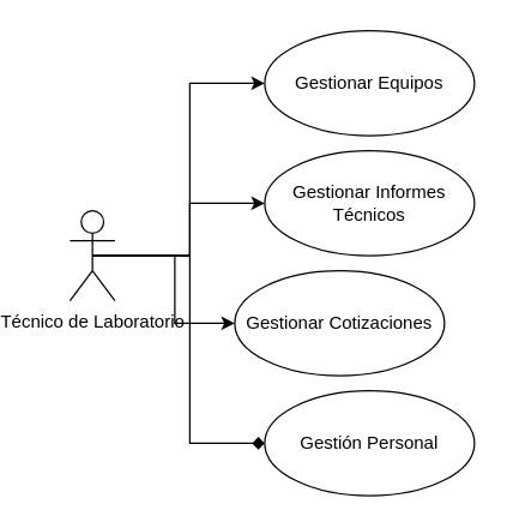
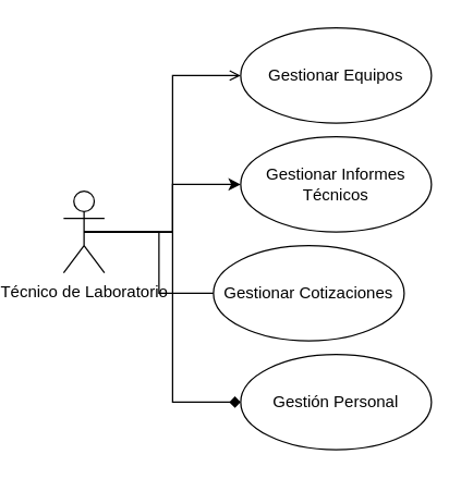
- <mxCell id="2" style="edgeStyle=orthogonalEdgeStyle;rounded=0;orthogonalLoop=1;jettySize=auto;html=1;exitX=0.5;exitY=0.5;exitDx=0;exitDy=0;exitPerimeter=0;entryX=0;entryY=0.5;entryDx=0;entryDy=0;" edge="1" parent="1" source="6" target="7"><mxGeometry relative="1" as="geometry" /></mxCell>
+ <mxCell id="2" style="edgeStyle=orthogonalEdgeStyle;rounded=0;orthogonalLoop=1;jettySize=auto;html=1;exitX=0.5;exitY=0.5;exitDx=0;exitDy=0;exitPerimeter=0;entryX=0;entryY=0.5;entryDx=0;entryDy=0;endArrow=open;" edge="1" parent="1" source="6" target="7"><mxGeometry relative="1" as="geometry" /></mxCell>
- <mxCell id="4" style="edgeStyle=orthogonalEdgeStyle;rounded=0;orthogonalLoop=1;jettySize=auto;html=1;exitX=0.5;exitY=0.5;exitDx=0;exitDy=0;exitPerimeter=0;" edge="1" parent="1" source="6" target="9"><mxGeometry relative="1" as="geometry" /></mxCell>
+ <mxCell id="4" style="edgeStyle=orthogonalEdgeStyle;rounded=0;orthogonalLoop=1;jettySize=auto;html=1;exitX=0.5;exitY=0.5;exitDx=0;exitDy=0;exitPerimeter=0;endArrow=none;" edge="1" parent="1" source="6" target="9"><mxGeometry relative="1" as="geometry" /></mxCell>
